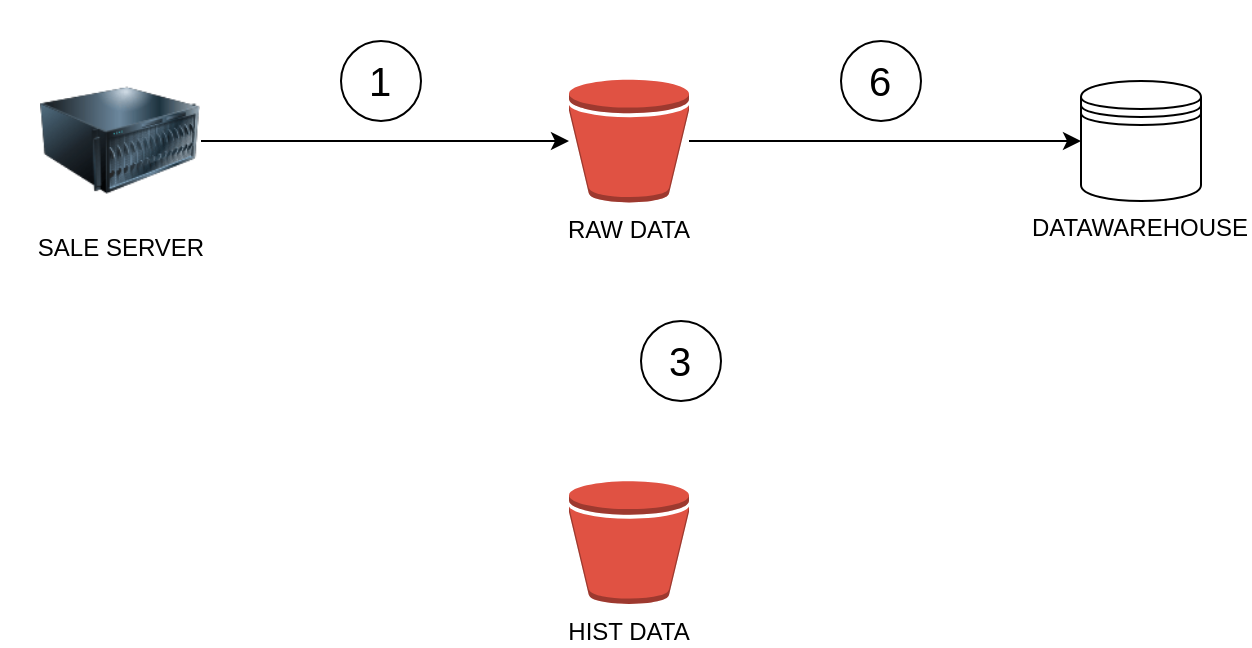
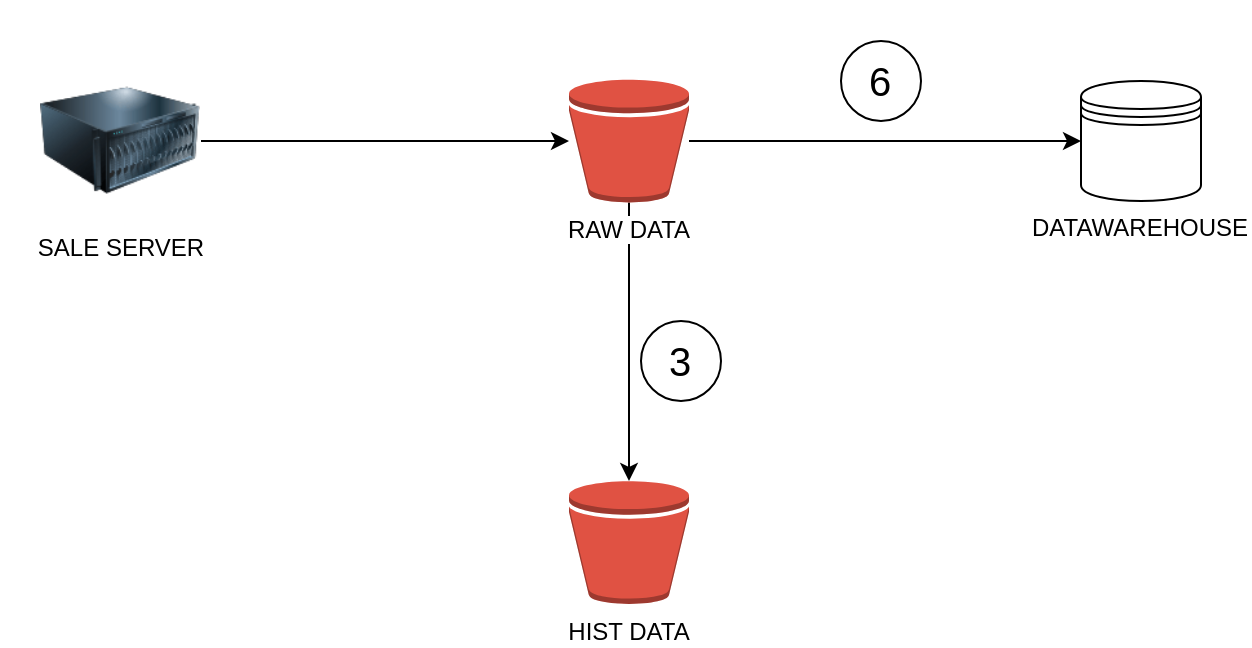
- <mxCell id="9" value="&lt;font style=&quot;font-size: 20px;&quot;&gt;1&lt;/font&gt;" style="ellipse;whiteSpace=wrap;html=1;aspect=fixed;" vertex="1" parent="1"><mxGeometry x="170" y="20" width="40" height="40" as="geometry" /></mxCell>
+ <mxCell id="5" style="edgeStyle=none;html=1;" edge="1" parent="1" source="6" target="8"><mxGeometry relative="1" as="geometry" /></mxCell>
